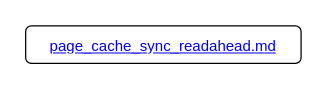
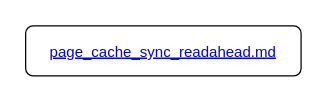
- <mxCell id="2" value="page_cache_sync_readahead.md" style="fontColor=#0000EE;fontStyle=4;rounded=1;overflow=hidden;spacing=10;" vertex="1" parent="1"><mxGeometry x="20" y="20" width="220" height="30" as="geometry" /></mxCell>
+ <mxCell id="2" value="page_cache_sync_readahead.md" style="fontColor=#0000EE;fontStyle=4;rounded=1;overflow=hidden;spacing=10;" vertex="1" parent="1"><mxGeometry x="20" y="20" width="220" height="40" as="geometry" /></mxCell>
